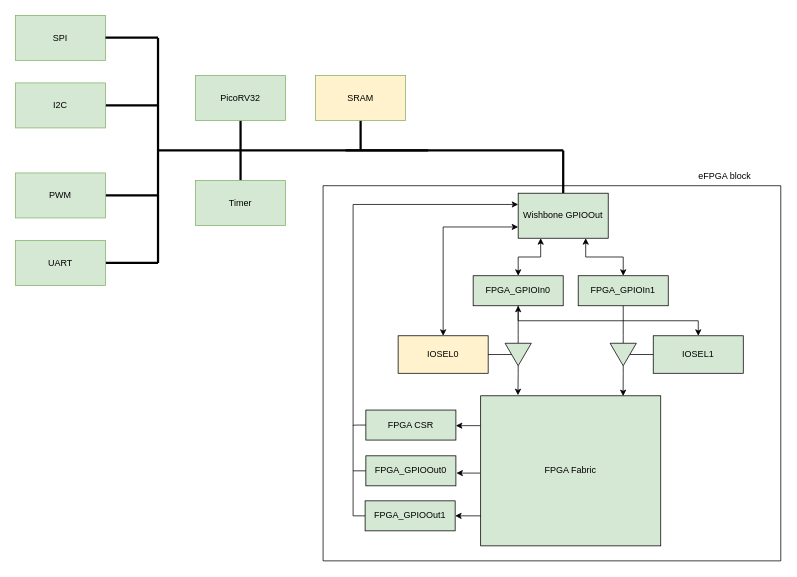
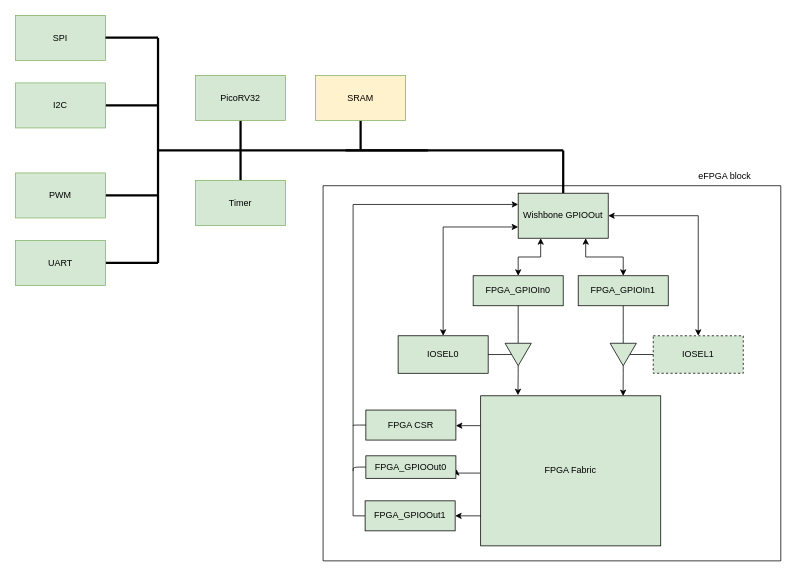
- <mxCell id="32" style="edgeStyle=orthogonalEdgeStyle;orthogonalLoop=1;jettySize=auto;html=1;exitX=0.5;exitY=0;exitDx=0;exitDy=0;startArrow=classic;startFill=1;rounded=0;fillColor=#d5e8d4;strokeColor=#000000;" parent="26" source="27" target="33" edge="1"><mxGeometry relative="1" as="geometry" /></mxCell>
+ <mxCell id="32" style="edgeStyle=orthogonalEdgeStyle;orthogonalLoop=1;jettySize=auto;html=1;exitX=0.5;exitY=0;exitDx=0;exitDy=0;entryX=1;entryY=0.5;entryDx=0;entryDy=0;startArrow=classic;startFill=1;rounded=0;fillColor=#d5e8d4;strokeColor=#000000;" parent="26" source="27" target="30" edge="1"><mxGeometry relative="1" as="geometry" /></mxCell>
- <mxCell id="28" value="IOSEL0" style="rounded=0;whiteSpace=wrap;html=1;fillColor=#fff2cc;strokeColor=#000000;" parent="26" vertex="1"><mxGeometry x="100" y="200" width="120" height="50" as="geometry" /></mxCell>
+ <mxCell id="28" value="IOSEL0" style="rounded=0;whiteSpace=wrap;html=1;fillColor=#d5e8d4;strokeColor=#000000;" parent="26" vertex="1"><mxGeometry x="100" y="200" width="120" height="50" as="geometry" /></mxCell>
- <mxCell id="27" value="IOSEL1" style="rounded=0;whiteSpace=wrap;html=1;fillColor=#d5e8d4;strokeColor=#000000;" parent="26" vertex="1"><mxGeometry x="440" y="200" width="120" height="50" as="geometry" /></mxCell>
+ <mxCell id="27" value="IOSEL1" style="rounded=0;whiteSpace=wrap;html=1;fillColor=#d5e8d4;strokeColor=#000000;dashed=1;" parent="26" vertex="1"><mxGeometry x="440" y="200" width="120" height="50" as="geometry" /></mxCell>
- <mxCell id="20" value="FPGA_GPIOOut0" style="rounded=0;whiteSpace=wrap;html=1;fillColor=#d5e8d4;strokeColor=#000000;" parent="1" vertex="1"><mxGeometry x="487" y="607" width="120" height="40" as="geometry" /></mxCell>
+ <mxCell id="20" value="FPGA_GPIOOut0" style="rounded=0;whiteSpace=wrap;html=1;fillColor=#d5e8d4;strokeColor=#000000;" parent="1" vertex="1"><mxGeometry x="487" y="607" width="120" height="30" as="geometry" /></mxCell>
